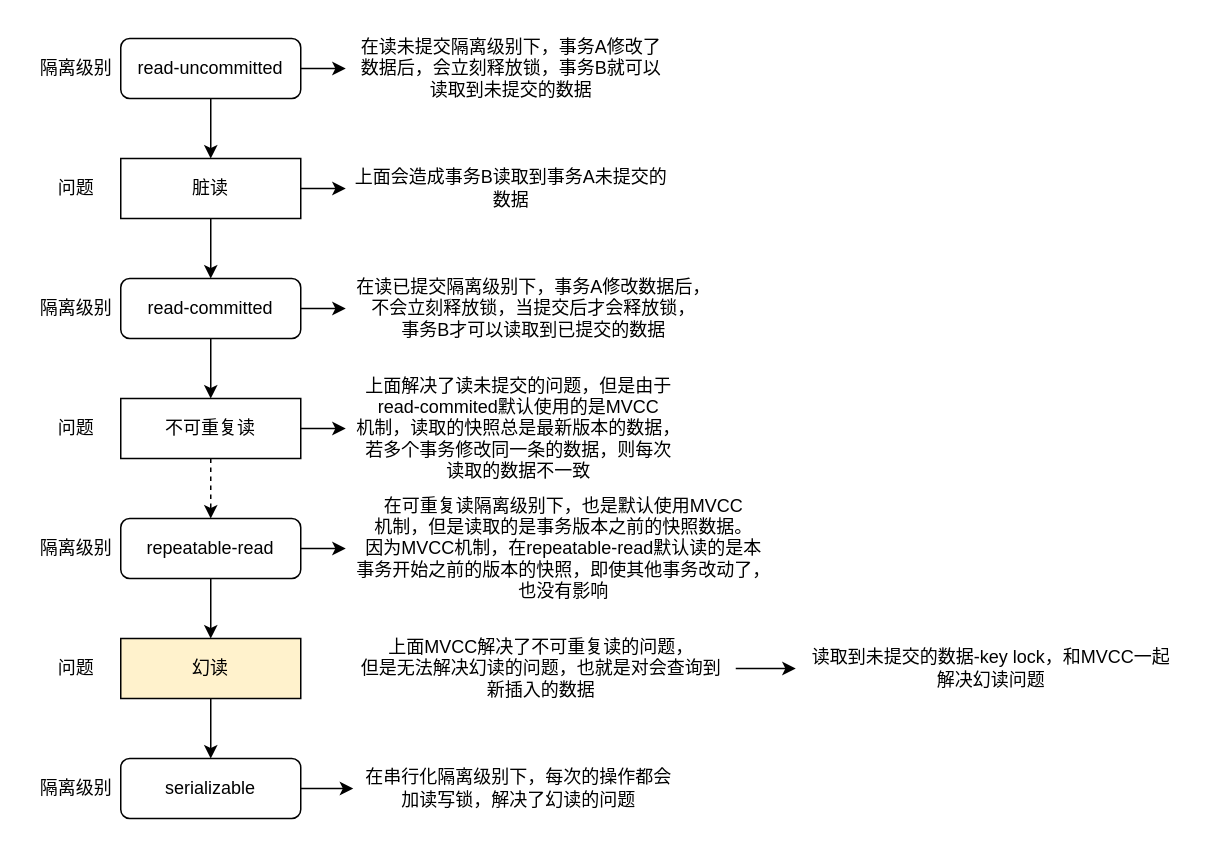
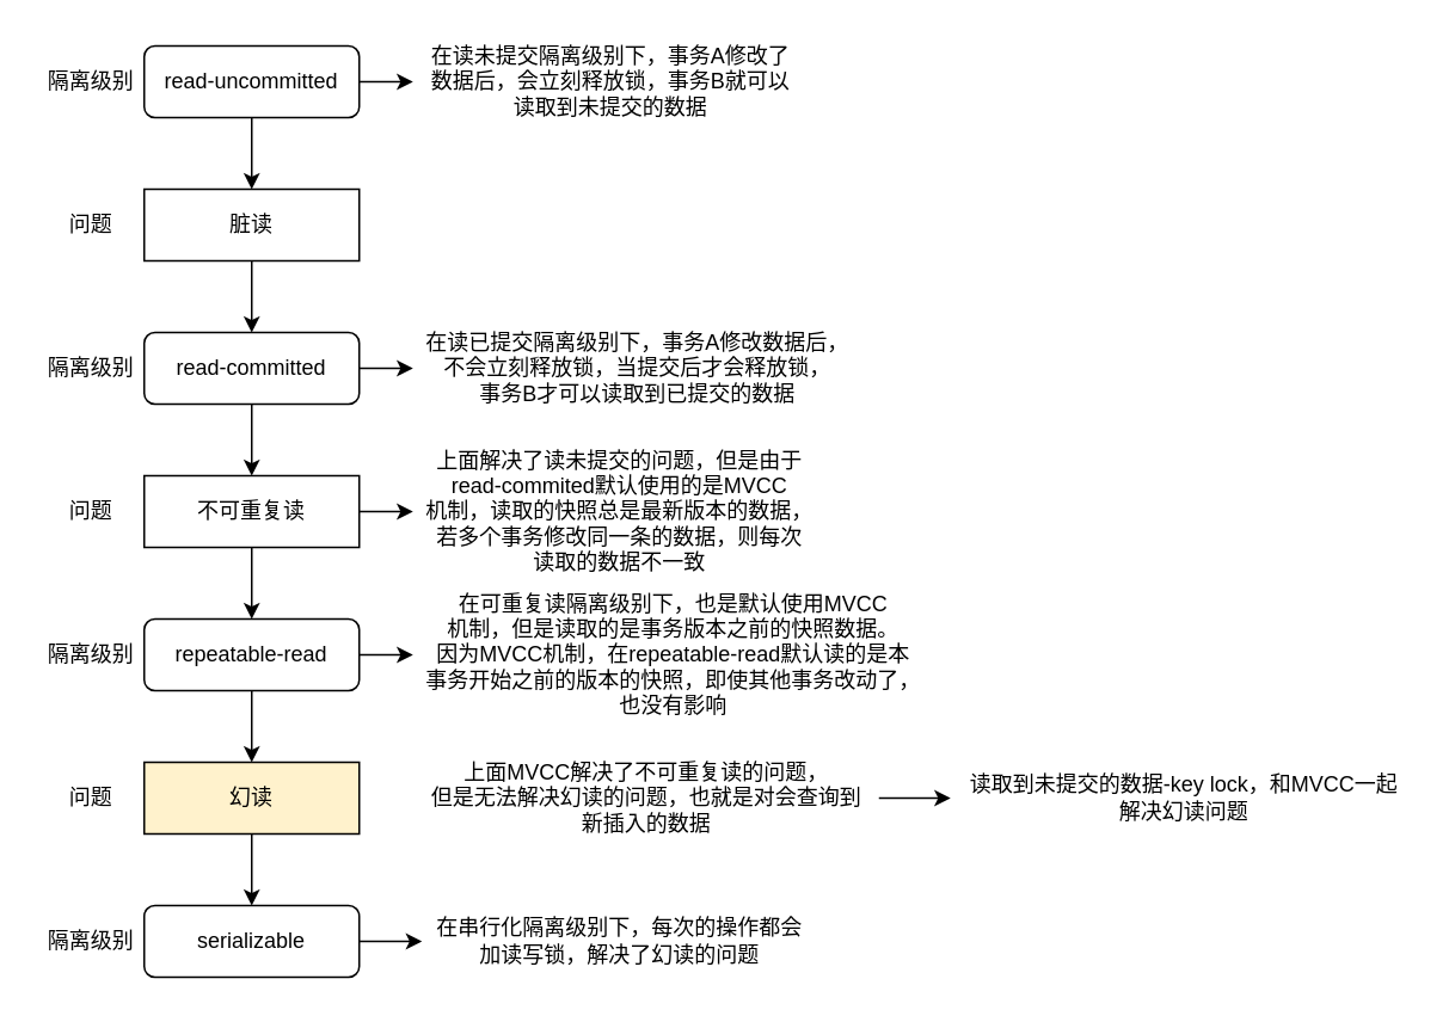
- <mxCell id="11" value="" style="edgeStyle=orthogonalEdgeStyle;rounded=0;orthogonalLoop=1;jettySize=auto;html=1;" edge="1" parent="1" source="12" target="18"><mxGeometry relative="1" as="geometry" /></mxCell>
- <mxCell id="18" value="上面会造成事务B读取到事务A未提交的&lt;br&gt;数据" style="text;html=1;align=center;verticalAlign=middle;resizable=0;points=[];autosize=1;" vertex="1" parent="1"><mxGeometry x="230" y="110" width="220" height="30" as="geometry" /></mxCell>
- <mxCell id="14" value="" style="edgeStyle=orthogonalEdgeStyle;rounded=0;orthogonalLoop=1;jettySize=auto;html=1;dashed=1;" edge="1" parent="1" source="15" target="24"><mxGeometry relative="1" as="geometry" /></mxCell>
+ <mxCell id="14" value="" style="edgeStyle=orthogonalEdgeStyle;rounded=0;orthogonalLoop=1;jettySize=auto;html=1;" edge="1" parent="1" source="15" target="24"><mxGeometry relative="1" as="geometry" /></mxCell>
